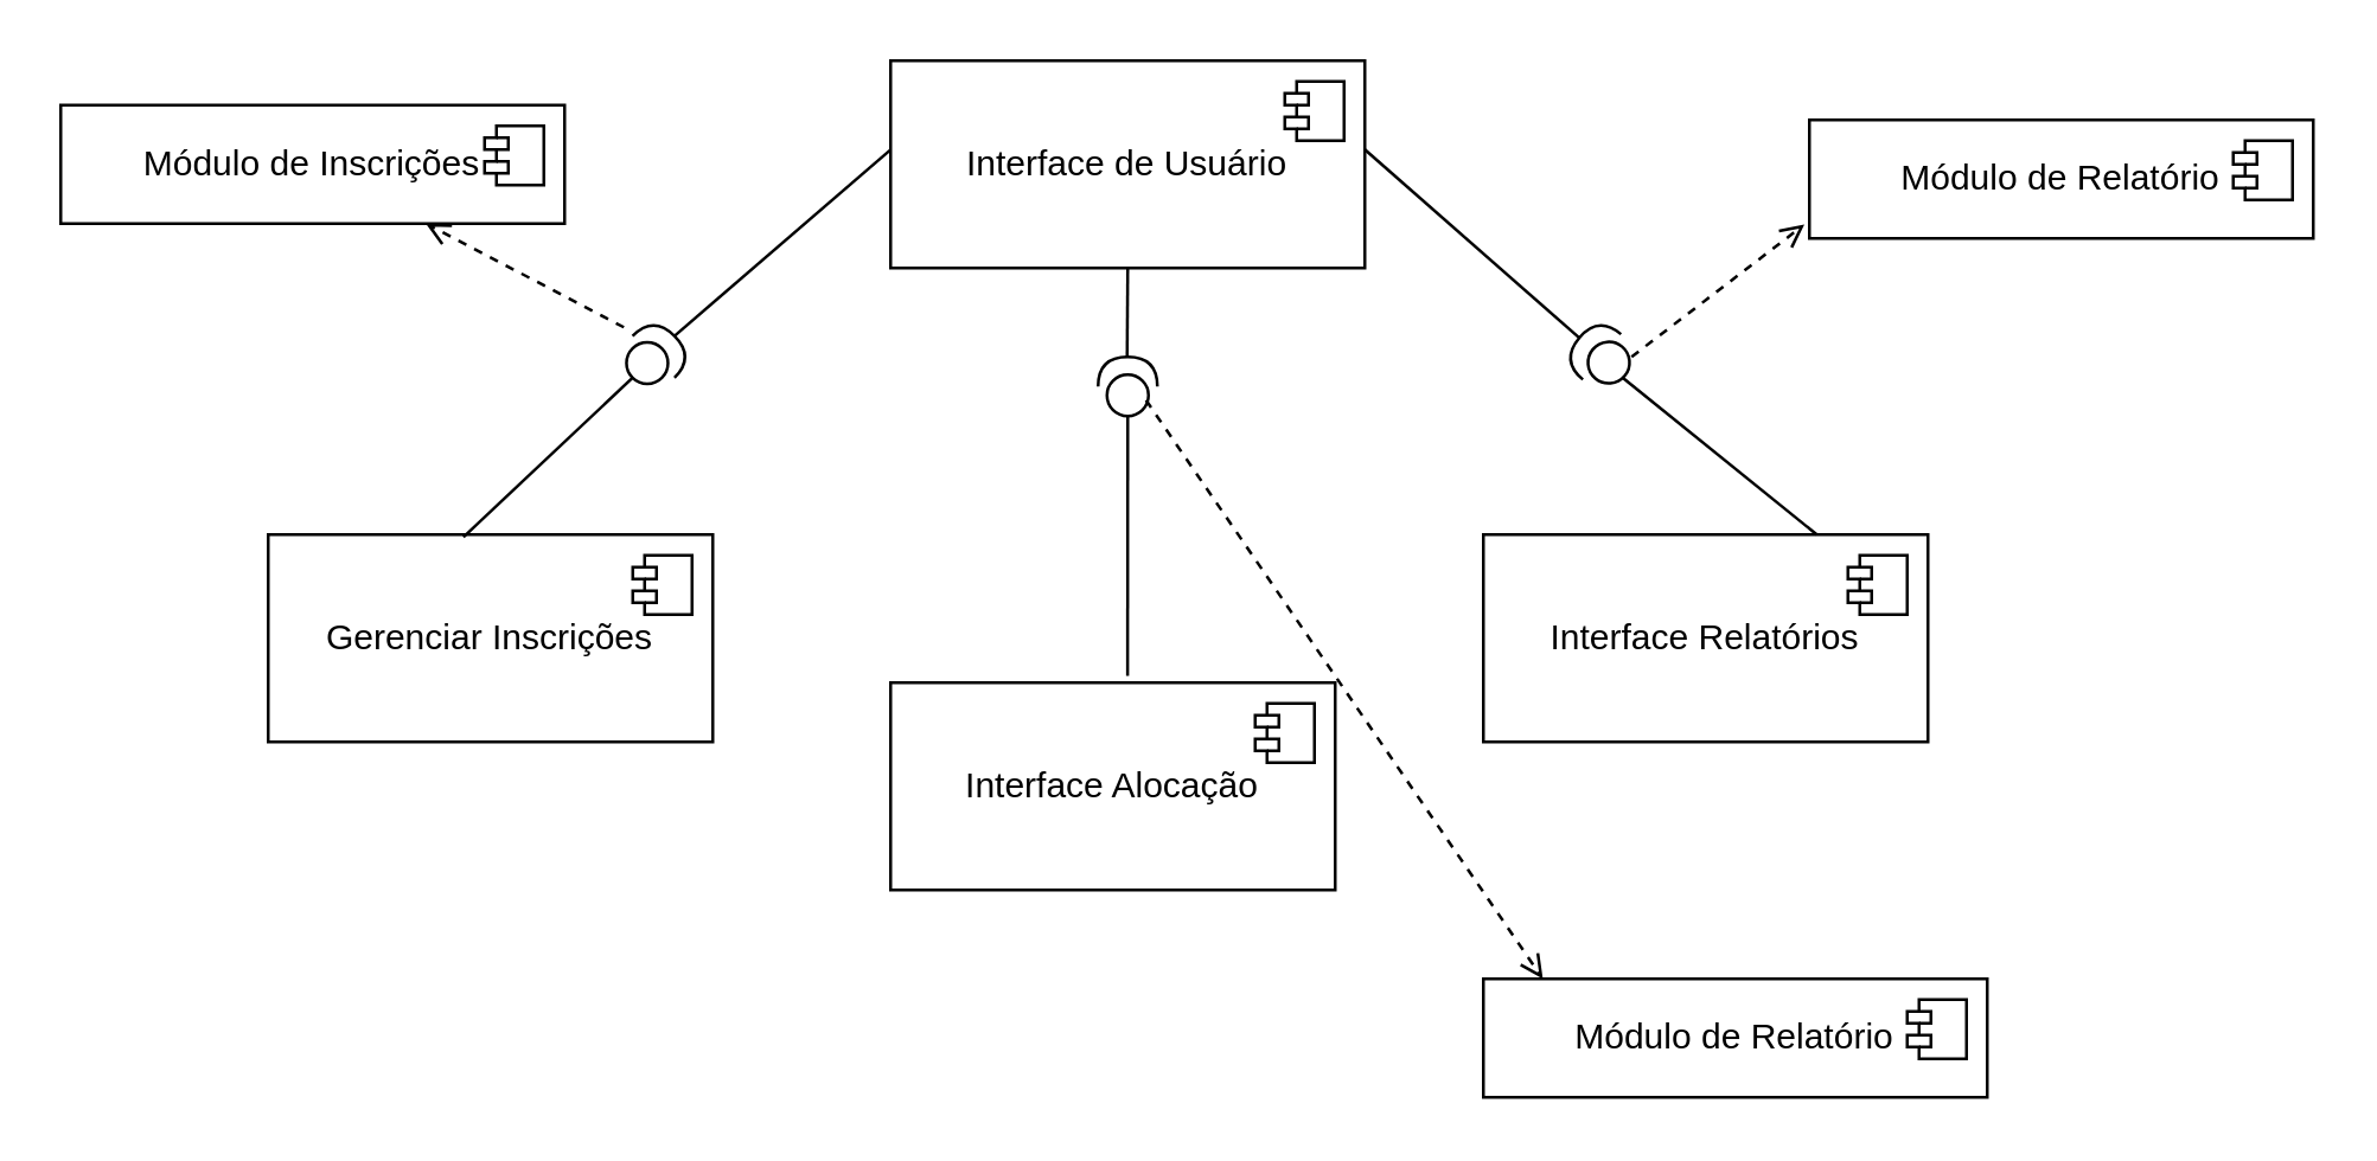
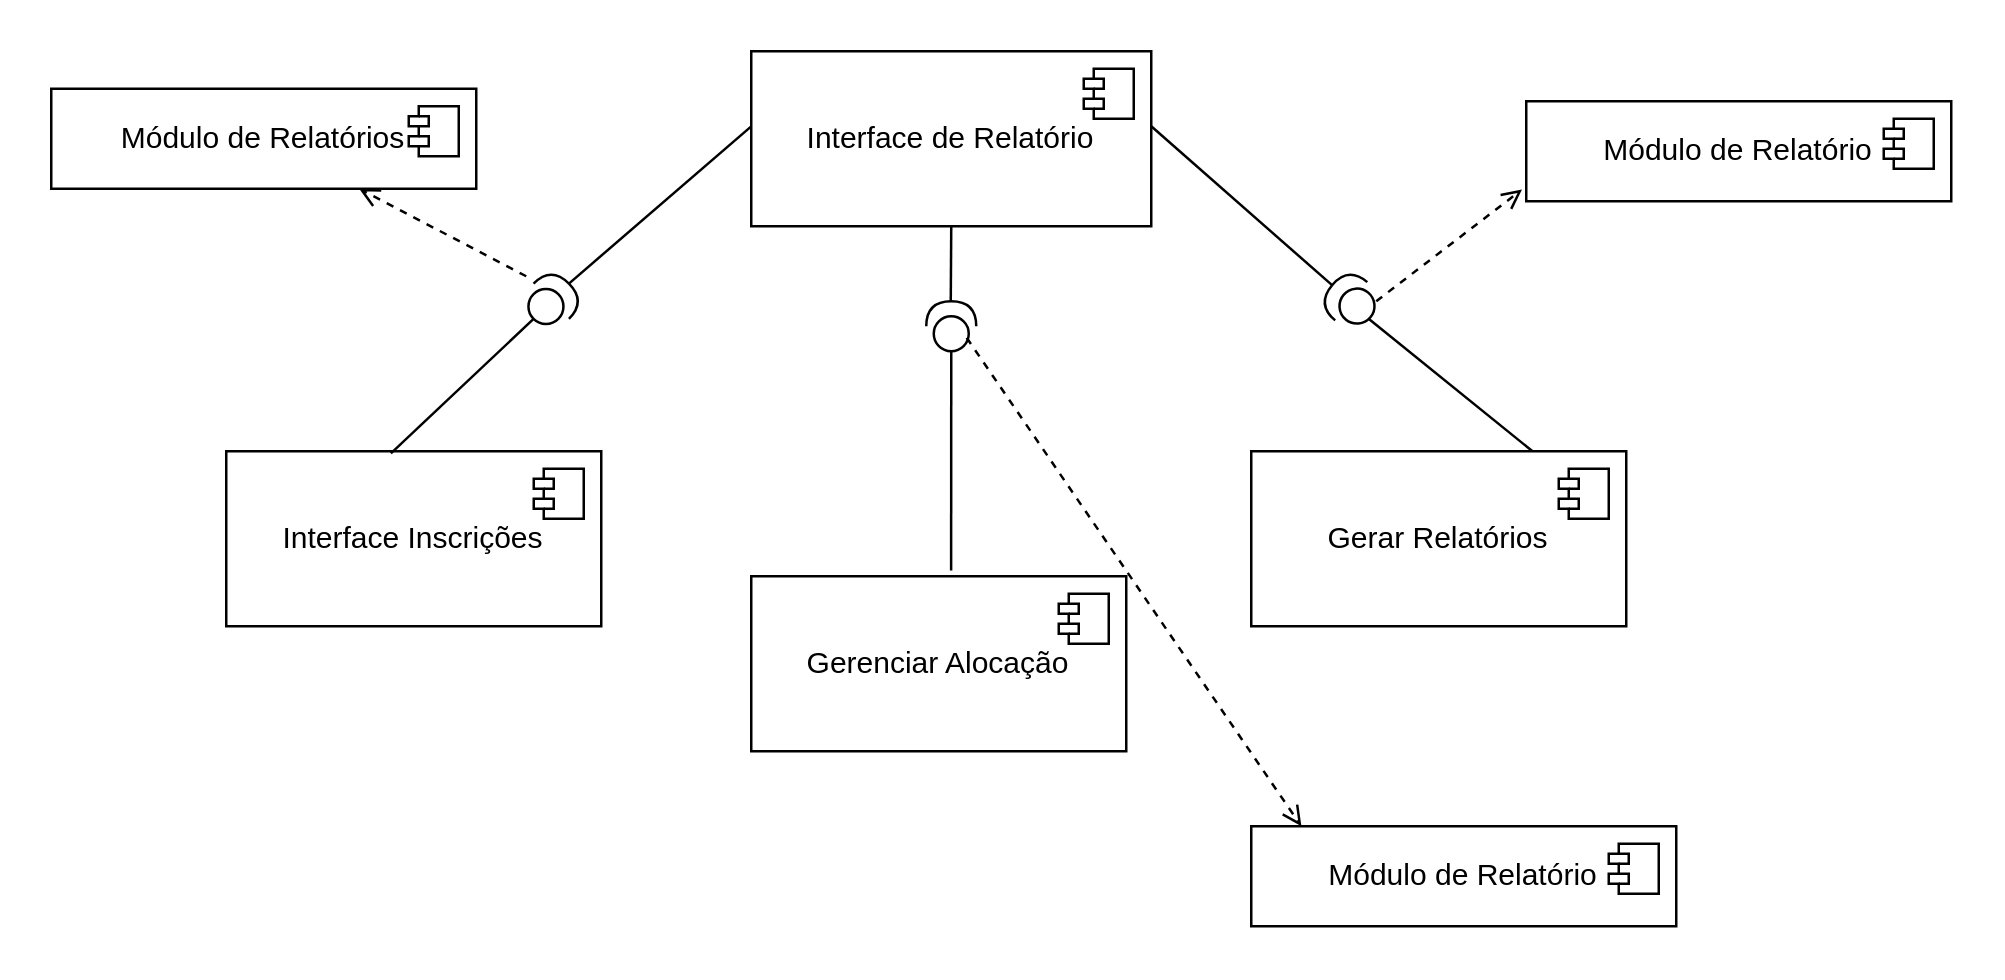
- <mxCell id="20" value="Módulo de Inscrições" style="html=1;dropTarget=0;whiteSpace=wrap;" vertex="1" parent="1"><mxGeometry x="20" y="35" width="170" height="40" as="geometry" /></mxCell>
+ <mxCell id="20" value="Módulo de Relatórios" style="html=1;dropTarget=0;whiteSpace=wrap;" vertex="1" parent="1"><mxGeometry x="20" y="35" width="170" height="40" as="geometry" /></mxCell>
- <mxCell id="2" value="Interface de Usuário" style="html=1;dropTarget=0;whiteSpace=wrap;" vertex="1" parent="1"><mxGeometry x="300" y="20" width="160" height="70" as="geometry" /></mxCell>
+ <mxCell id="2" value="Interface de Relatório" style="html=1;dropTarget=0;whiteSpace=wrap;" vertex="1" parent="1"><mxGeometry x="300" y="20" width="160" height="70" as="geometry" /></mxCell>
- <mxCell id="4" value="Gerenciar Inscrições" style="html=1;dropTarget=0;whiteSpace=wrap;" vertex="1" parent="1"><mxGeometry x="90" y="180" width="150" height="70" as="geometry" /></mxCell>
+ <mxCell id="4" value="Interface Inscrições" style="html=1;dropTarget=0;whiteSpace=wrap;" vertex="1" parent="1"><mxGeometry x="90" y="180" width="150" height="70" as="geometry" /></mxCell>
- <mxCell id="8" value="Interface Relatórios" style="html=1;dropTarget=0;whiteSpace=wrap;" vertex="1" parent="1"><mxGeometry x="500" y="180" width="150" height="70" as="geometry" /></mxCell>
+ <mxCell id="8" value="Gerar Relatórios" style="html=1;dropTarget=0;whiteSpace=wrap;" vertex="1" parent="1"><mxGeometry x="500" y="180" width="150" height="70" as="geometry" /></mxCell>
- <mxCell id="6" value="Interface Alocação" style="html=1;dropTarget=0;whiteSpace=wrap;" vertex="1" parent="1"><mxGeometry x="300" y="230" width="150" height="70" as="geometry" /></mxCell>
+ <mxCell id="6" value="Gerenciar Alocação" style="html=1;dropTarget=0;whiteSpace=wrap;" vertex="1" parent="1"><mxGeometry x="300" y="230" width="150" height="70" as="geometry" /></mxCell>
